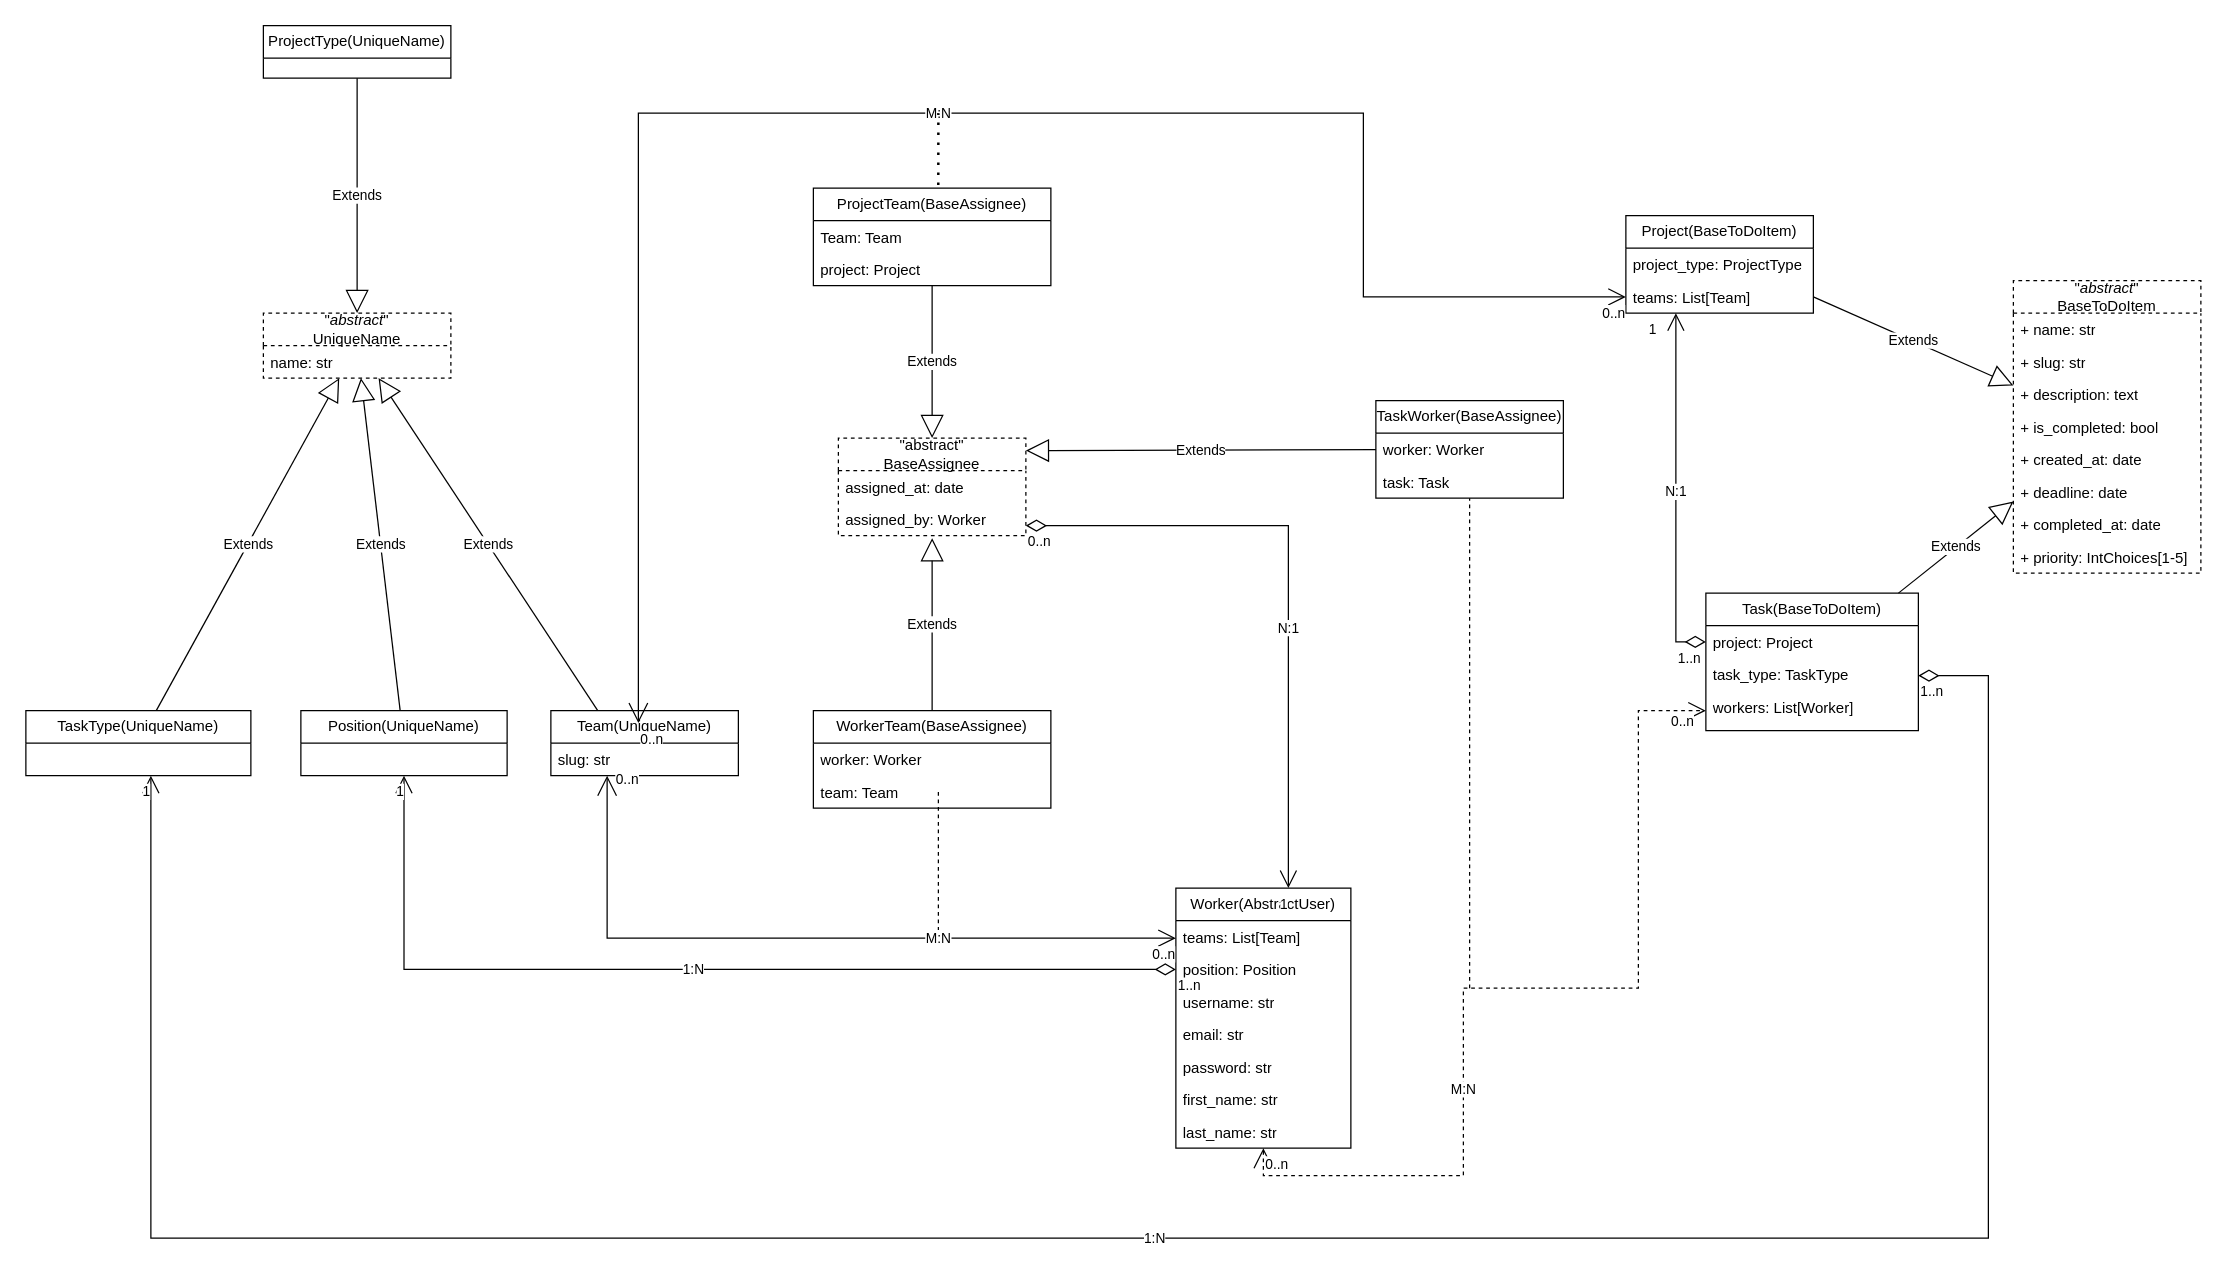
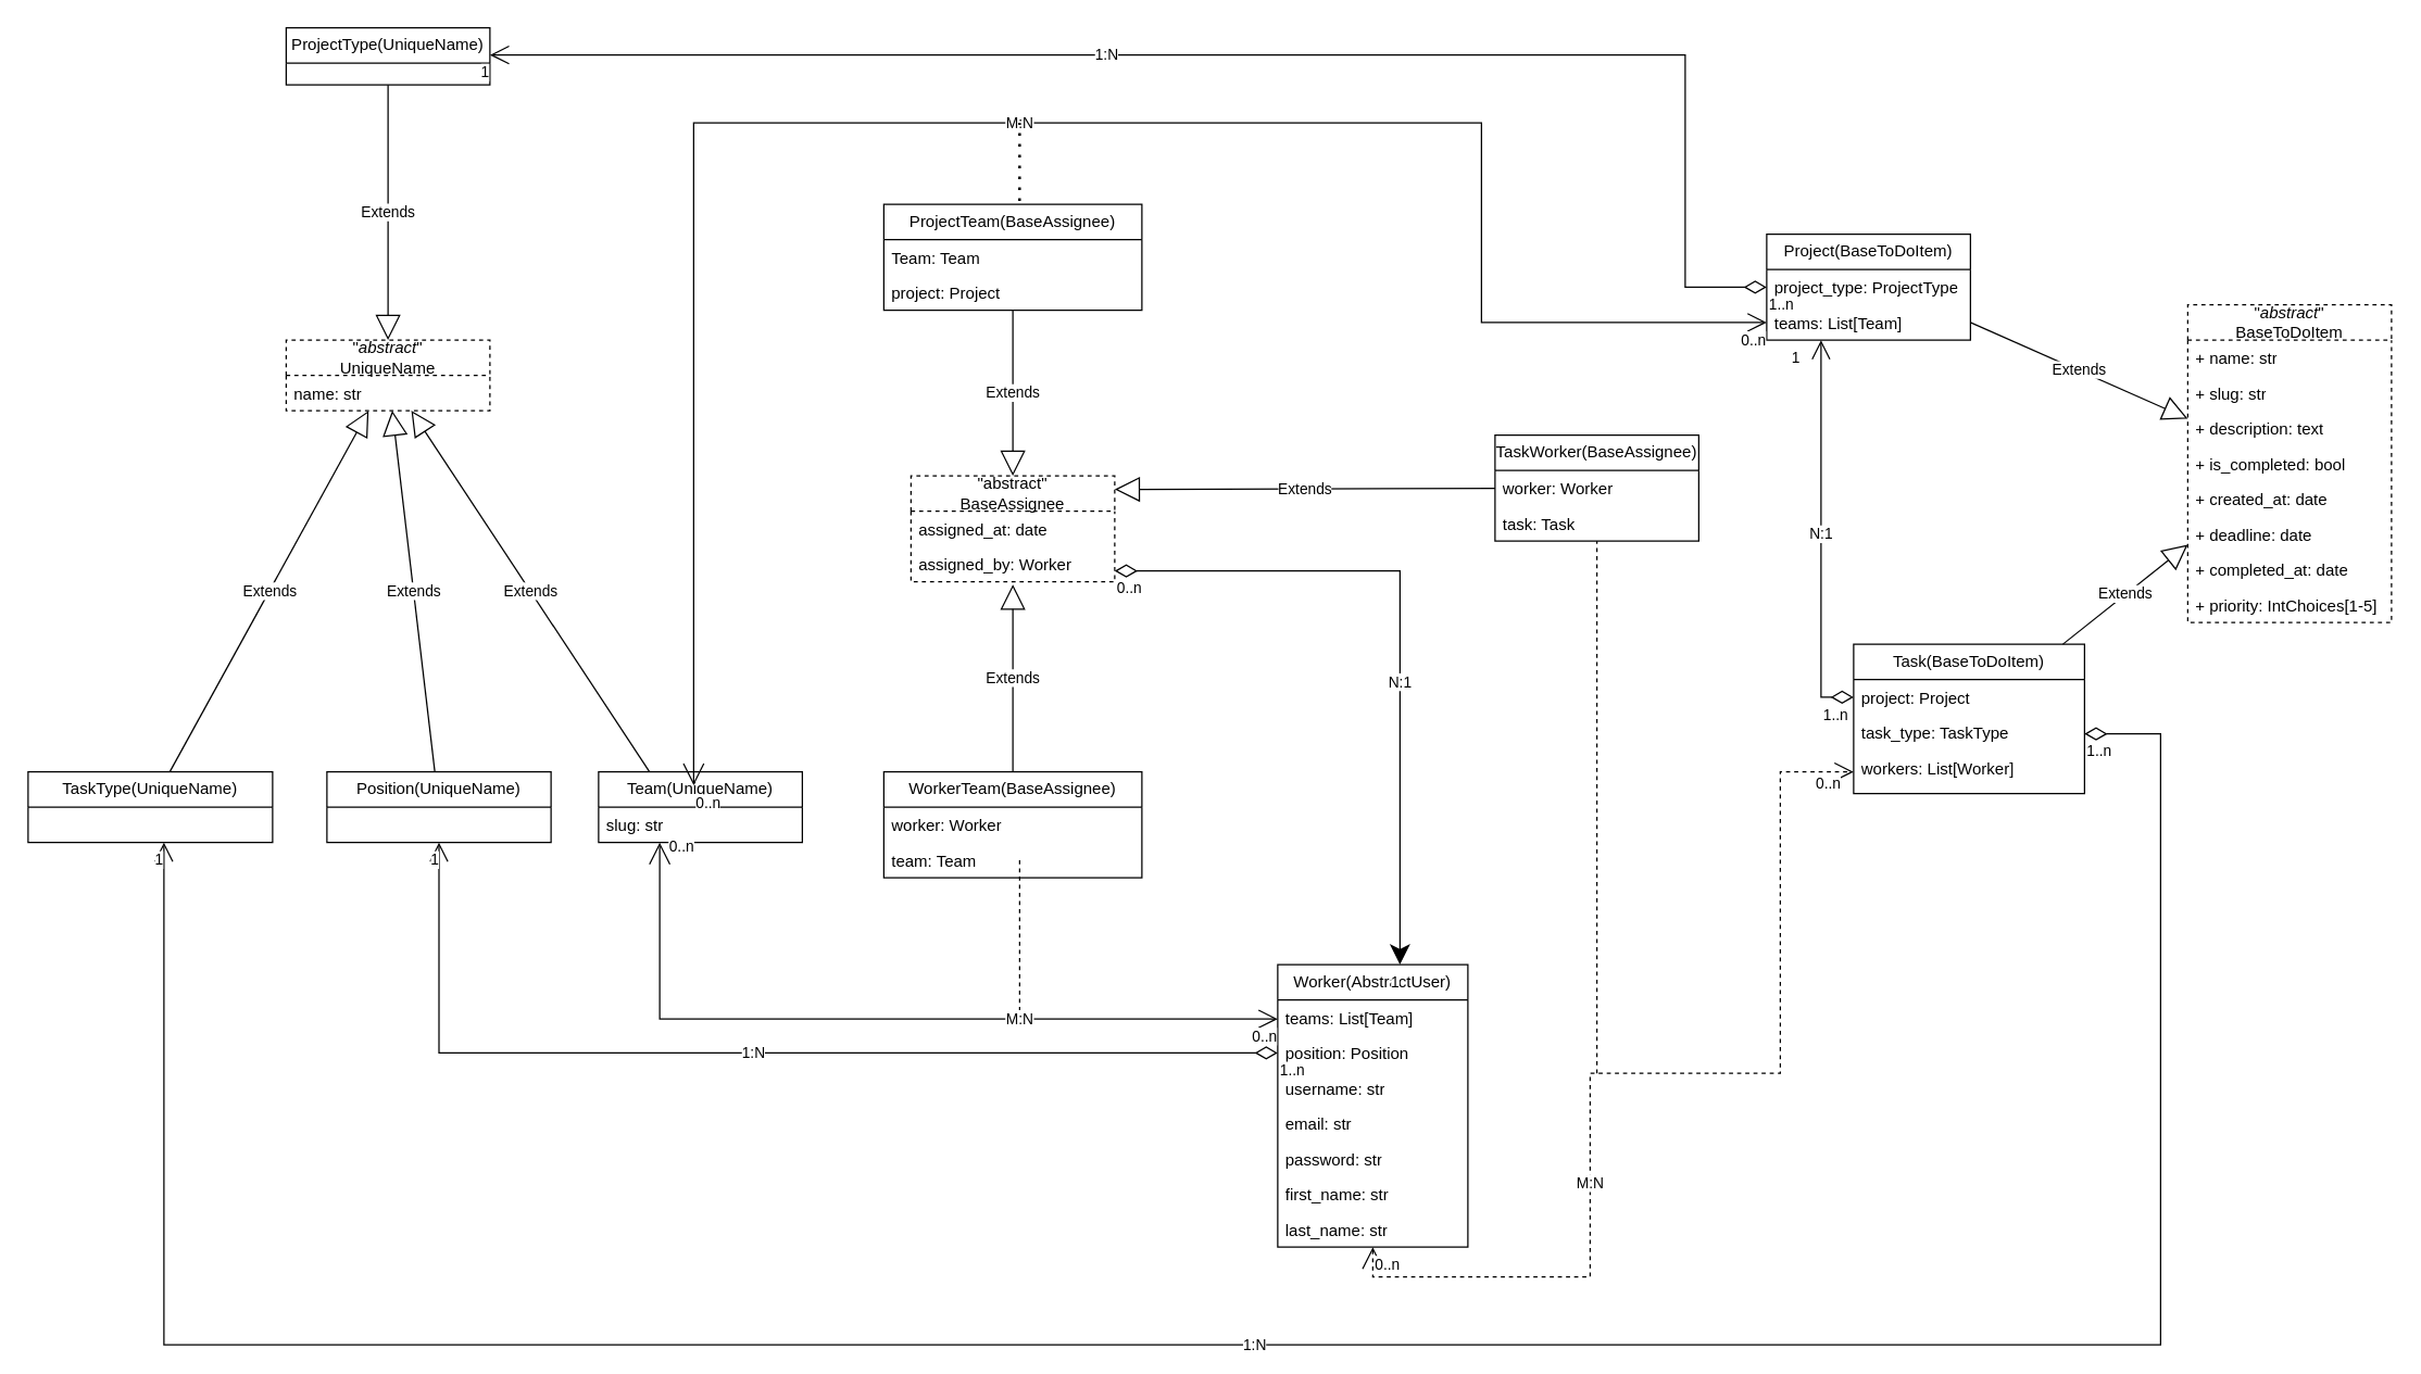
+ <mxCell id="55" value="1:N" style="endArrow=open;html=1;endSize=12;startArrow=diamondThin;startSize=14;startFill=0;edgeStyle=orthogonalEdgeStyle;rounded=0;" parent="1" source="12" target="25" edge="1"><mxGeometry x="0.183" relative="1" as="geometry"><mxPoint x="1180" y="300" as="sourcePoint" /><mxPoint x="1340" y="300" as="targetPoint" /><Array as="points"><mxPoint x="1240" y="211" /><mxPoint x="1240" y="40" /></Array><mxPoint as="offset" /></mxGeometry></mxCell>
+ <mxCell id="56" value="1..n" style="edgeLabel;resizable=0;html=1;align=left;verticalAlign=top;" parent="55" connectable="0" vertex="1"><mxGeometry x="-1" relative="1" as="geometry" /></mxCell>
+ <mxCell id="57" value="1" style="edgeLabel;resizable=0;html=1;align=right;verticalAlign=top;" parent="55" connectable="0" vertex="1"><mxGeometry x="1" relative="1" as="geometry" /></mxCell>
- <mxCell id="74" value="N:1" style="endArrow=open;html=1;endSize=12;startArrow=diamondThin;startSize=14;startFill=0;edgeStyle=orthogonalEdgeStyle;rounded=0;" parent="1" source="38" target="28" edge="1"><mxGeometry x="0.167" relative="1" as="geometry"><mxPoint x="810" y="420" as="sourcePoint" /><mxPoint x="1040" y="945" as="targetPoint" /><Array as="points"><mxPoint y="420" x="1030" /></Array><mxPoint as="offset" /></mxGeometry></mxCell>
+ <mxCell id="74" value="N:1" style="endArrow=classic;html=1;endSize=12;startArrow=diamondThin;startSize=14;startFill=0;edgeStyle=orthogonalEdgeStyle;rounded=0;" parent="1" source="38" target="28" edge="1"><mxGeometry x="0.167" relative="1" as="geometry"><mxPoint x="810" y="420" as="sourcePoint" /><mxPoint x="1040" y="945" as="targetPoint" /><Array as="points"><mxPoint y="420" x="1030" /></Array><mxPoint as="offset" /></mxGeometry></mxCell>
